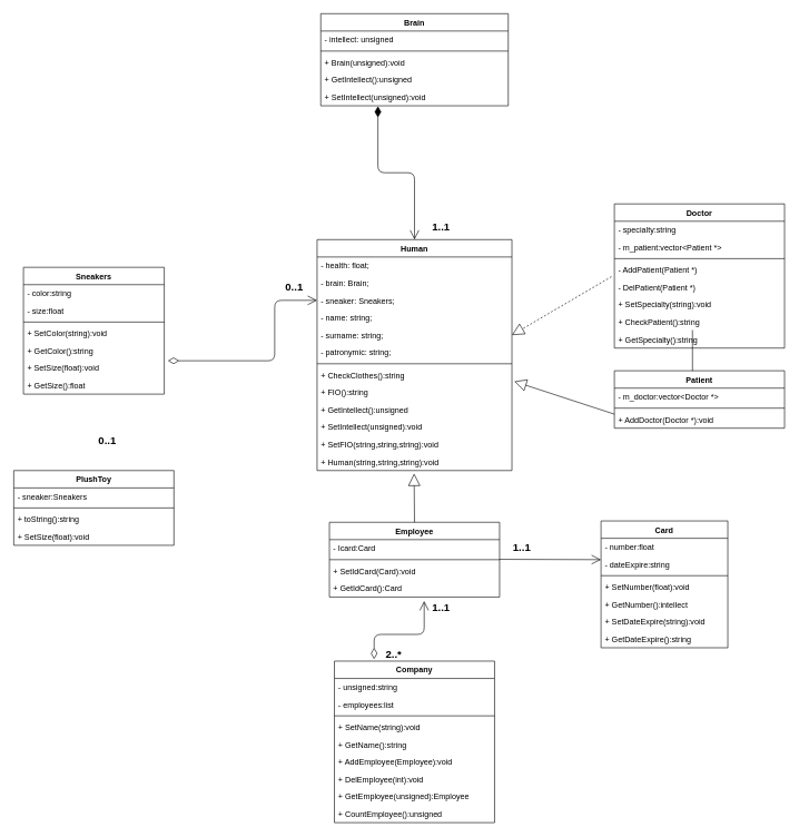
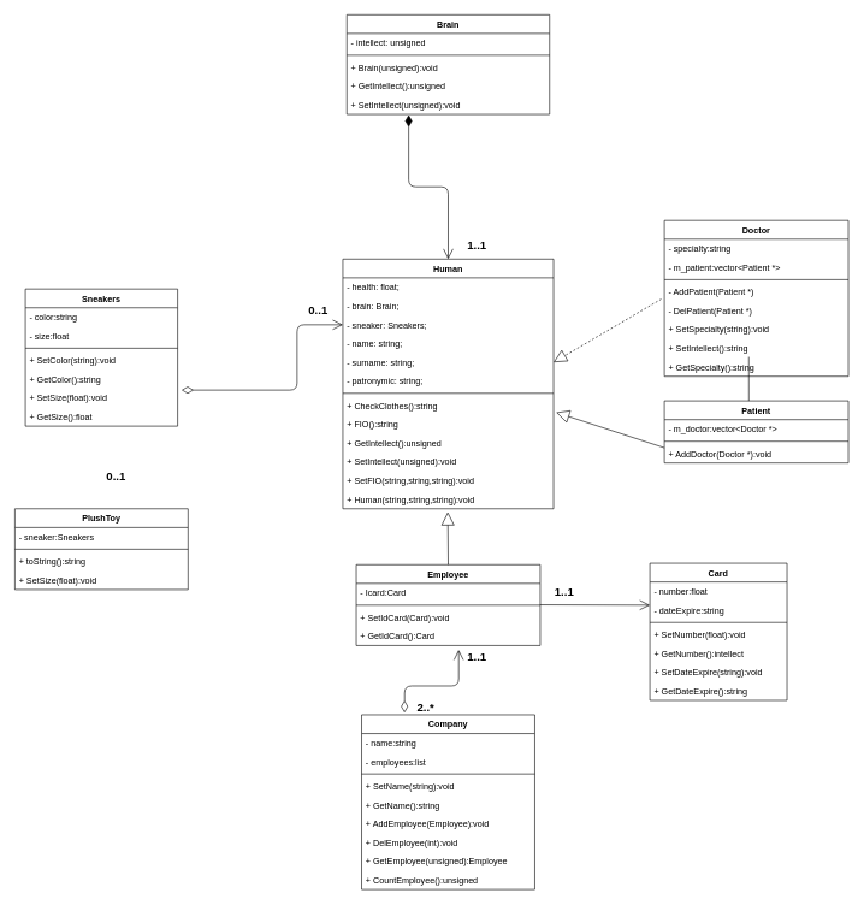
- <mxCell id="76" value="+ CheckPatient():string" style="text;strokeColor=none;fillColor=none;align=left;verticalAlign=top;spacingLeft=4;spacingRight=4;overflow=hidden;rotatable=0;points=[[0,0.5],[1,0.5]];portConstraint=eastwest;" parent="69" vertex="1"><mxGeometry y="164" width="255" height="26" as="geometry" /></mxCell>
+ <mxCell id="76" value="+ SetIntellect():string" style="text;strokeColor=none;fillColor=none;align=left;verticalAlign=top;spacingLeft=4;spacingRight=4;overflow=hidden;rotatable=0;points=[[0,0.5],[1,0.5]];portConstraint=eastwest;" parent="69" vertex="1"><mxGeometry y="164" width="255" height="26" as="geometry" /></mxCell>
- <mxCell id="50" value="- unsigned:string" style="text;strokeColor=none;fillColor=none;align=left;verticalAlign=top;spacingLeft=4;spacingRight=4;overflow=hidden;rotatable=0;points=[[0,0.5],[1,0.5]];portConstraint=eastwest;" parent="49" vertex="1"><mxGeometry y="26" width="240" height="26" as="geometry" /></mxCell>
+ <mxCell id="50" value="- name:string" style="text;strokeColor=none;fillColor=none;align=left;verticalAlign=top;spacingLeft=4;spacingRight=4;overflow=hidden;rotatable=0;points=[[0,0.5],[1,0.5]];portConstraint=eastwest;" parent="49" vertex="1"><mxGeometry y="26" width="240" height="26" as="geometry" /></mxCell>
